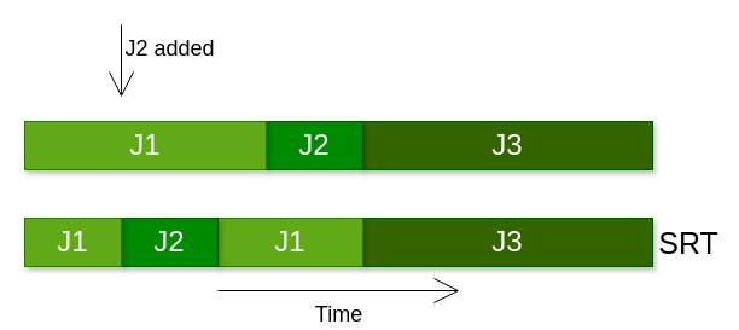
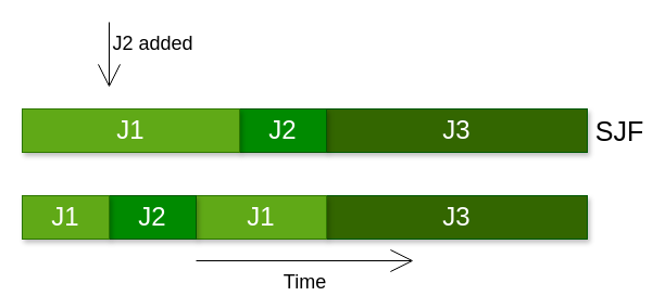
+ <mxCell id="11" value="SJF" style="text;html=1;strokeColor=none;fillColor=none;align=center;verticalAlign=middle;whiteSpace=wrap;rounded=0;fontSize=25;" vertex="1" parent="1"><mxGeometry x="550" y="110" width="40" height="20" as="geometry" /></mxCell>
- <mxCell id="12" value="SRT" style="text;html=1;strokeColor=none;fillColor=none;align=center;verticalAlign=middle;whiteSpace=wrap;rounded=0;fontSize=25;" vertex="1" parent="1"><mxGeometry x="550" y="190" width="40" height="20" as="geometry" /></mxCell>
